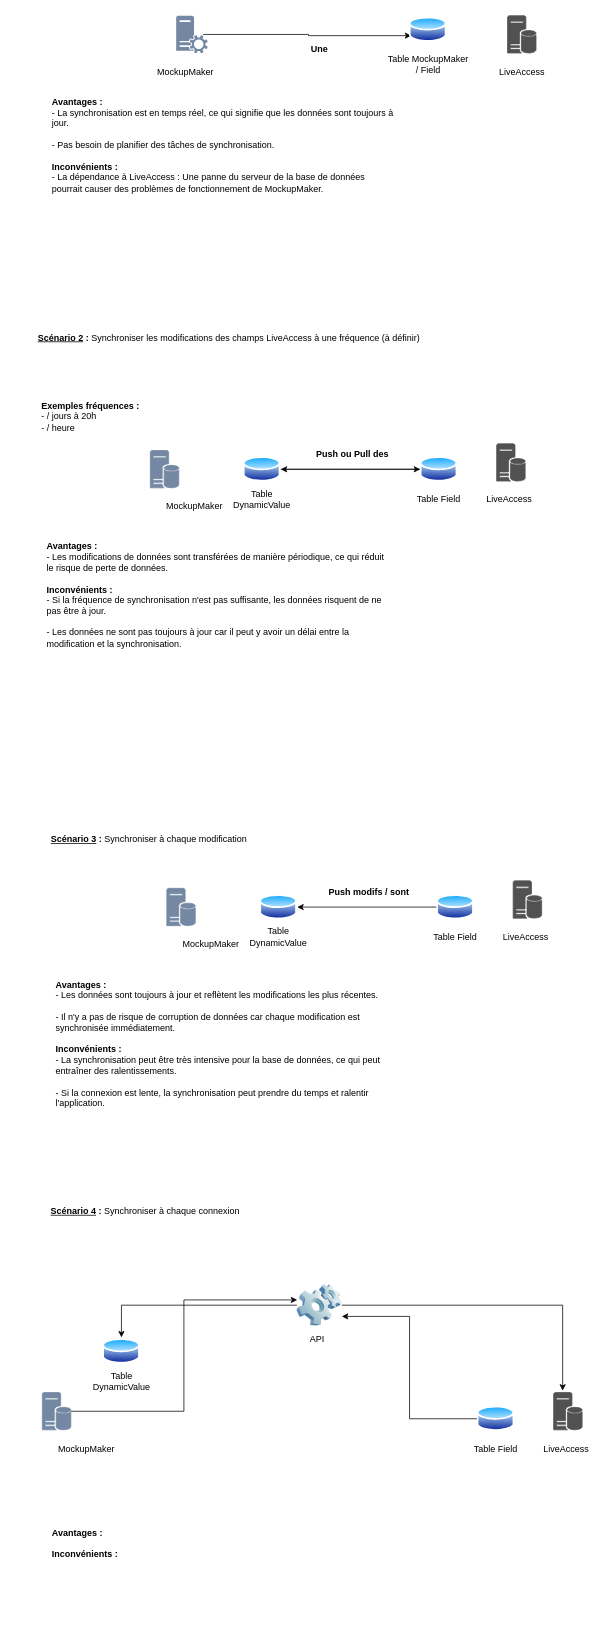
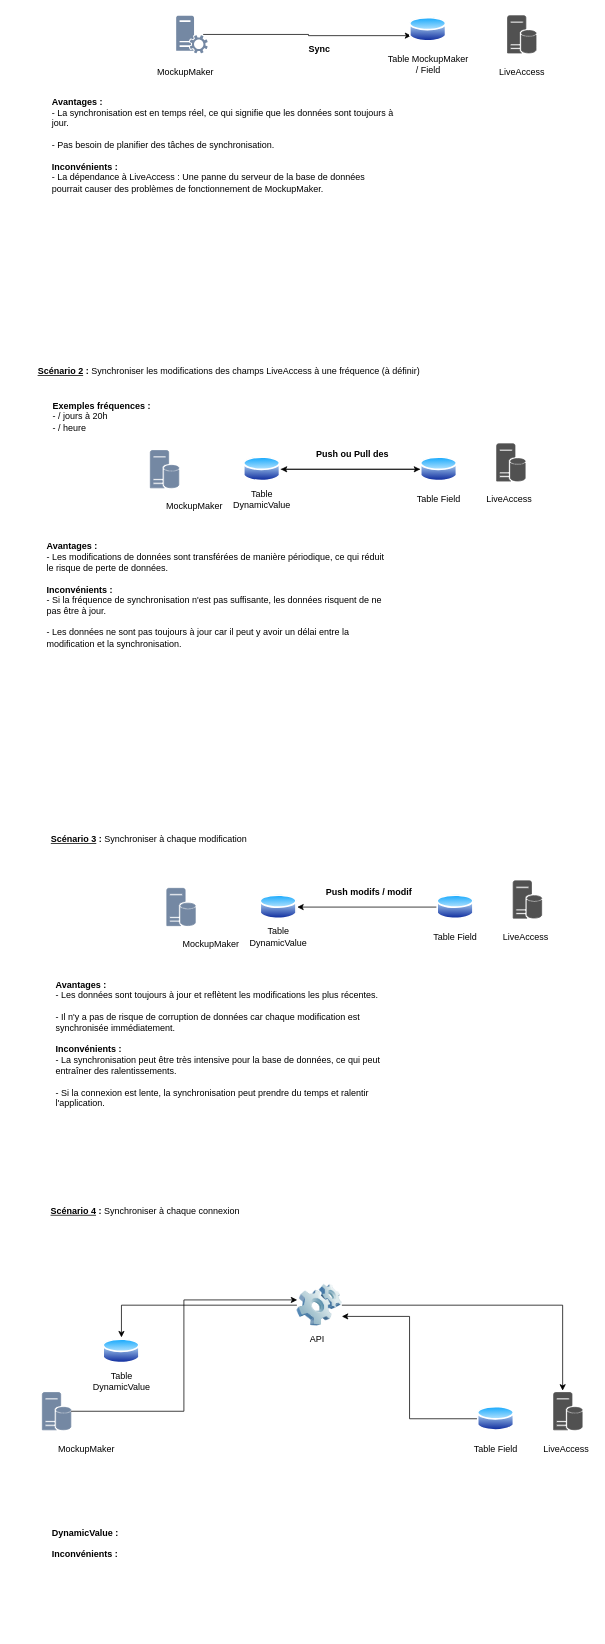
- <mxCell id="8" value="Une" style="text;html=1;strokeColor=none;fillColor=none;align=center;verticalAlign=middle;whiteSpace=wrap;rounded=0;fontStyle=1" vertex="1" parent="1"><mxGeometry x="395.5" y="50" width="60" height="30" as="geometry" /></mxCell>
+ <mxCell id="8" value="Sync" style="text;html=1;strokeColor=none;fillColor=none;align=center;verticalAlign=middle;whiteSpace=wrap;rounded=0;fontStyle=1" vertex="1" parent="1"><mxGeometry x="395.5" y="50" width="60" height="30" as="geometry" /></mxCell>
- <mxCell id="14" value="&lt;u style=&quot;font-weight: bold;&quot;&gt;Scénario 2&lt;/u&gt;&lt;b&gt;&amp;nbsp;: &lt;/b&gt;Synchroniser les modifications des champs LiveAccess à une fréquence (à définir)" style="text;html=1;strokeColor=none;fillColor=none;align=center;verticalAlign=middle;whiteSpace=wrap;rounded=0;" vertex="1" parent="1"><mxGeometry x="20" y="435" width="570" height="30" as="geometry" /></mxCell>
+ <mxCell id="14" value="&lt;u style=&quot;font-weight: bold;&quot;&gt;Scénario 2&lt;/u&gt;&lt;b&gt;&amp;nbsp;: &lt;/b&gt;Synchroniser les modifications des champs LiveAccess à une fréquence (à définir)" style="text;html=1;strokeColor=none;fillColor=none;align=center;verticalAlign=middle;whiteSpace=wrap;rounded=0;" vertex="1" parent="1"><mxGeometry x="20" y="480" width="570" height="30" as="geometry" /></mxCell>
- <mxCell id="24" value="&lt;b&gt;Exemples fréquences : &lt;/b&gt;&lt;br&gt;- / jours à 20h&lt;br&gt;- / heure" style="text;html=1;strokeColor=none;fillColor=none;align=left;verticalAlign=middle;whiteSpace=wrap;rounded=0;" vertex="1" parent="1"><mxGeometry x="53" y="520" width="170" height="70" as="geometry" /></mxCell>
+ <mxCell id="24" value="&lt;b&gt;Exemples fréquences : &lt;/b&gt;&lt;br&gt;- / jours à 20h&lt;br&gt;- / heure" style="text;html=1;strokeColor=none;fillColor=none;align=left;verticalAlign=middle;whiteSpace=wrap;rounded=0;" vertex="1" parent="1"><mxGeometry x="68" y="520" width="170" height="70" as="geometry" /></mxCell>
- <mxCell id="36" value="Push modifs / sont" style="text;html=1;strokeColor=none;fillColor=none;align=center;verticalAlign=middle;whiteSpace=wrap;rounded=0;fontStyle=1" vertex="1" parent="1"><mxGeometry x="432" y="1174" width="120" height="30" as="geometry" /></mxCell>
+ <mxCell id="36" value="Push modifs / modif" style="text;html=1;strokeColor=none;fillColor=none;align=center;verticalAlign=middle;whiteSpace=wrap;rounded=0;fontStyle=1" vertex="1" parent="1"><mxGeometry x="432" y="1174" width="120" height="30" as="geometry" /></mxCell>
- <mxCell id="43" value="&lt;b&gt;Avantages :&lt;/b&gt;&lt;br&gt;&lt;br&gt;&lt;b&gt;Inconvénients :&lt;/b&gt;&lt;br&gt;&amp;nbsp;" style="text;html=1;strokeColor=none;fillColor=none;align=left;verticalAlign=middle;whiteSpace=wrap;rounded=0;" vertex="1" parent="1"><mxGeometry x="66.5" y="1960" width="460" height="210" as="geometry" /></mxCell>
+ <mxCell id="43" value="&lt;b&gt;DynamicValue :&lt;/b&gt;&lt;br&gt;&lt;br&gt;&lt;b&gt;Inconvénients :&lt;/b&gt;&lt;br&gt;&amp;nbsp;" style="text;html=1;strokeColor=none;fillColor=none;align=left;verticalAlign=middle;whiteSpace=wrap;rounded=0;" vertex="1" parent="1"><mxGeometry x="66.5" y="1960" width="460" height="210" as="geometry" /></mxCell>
